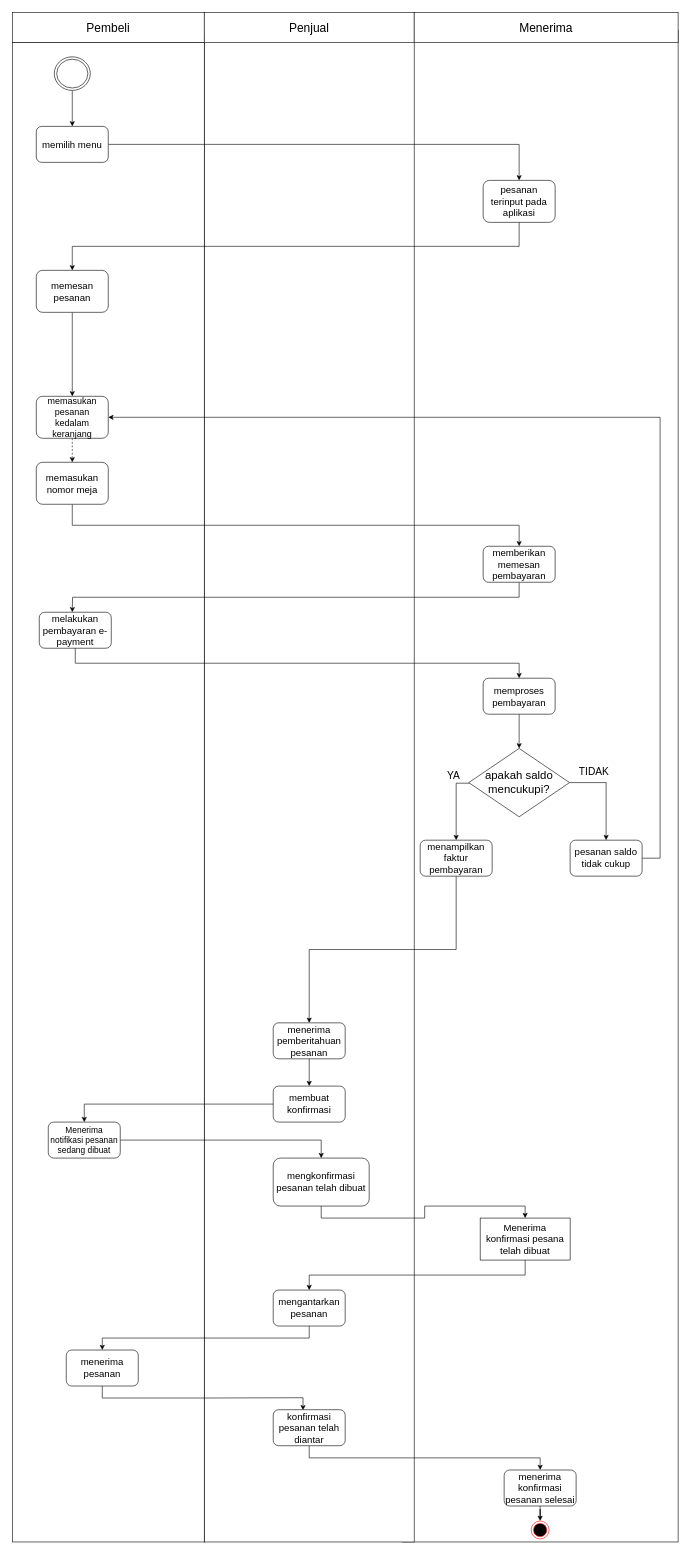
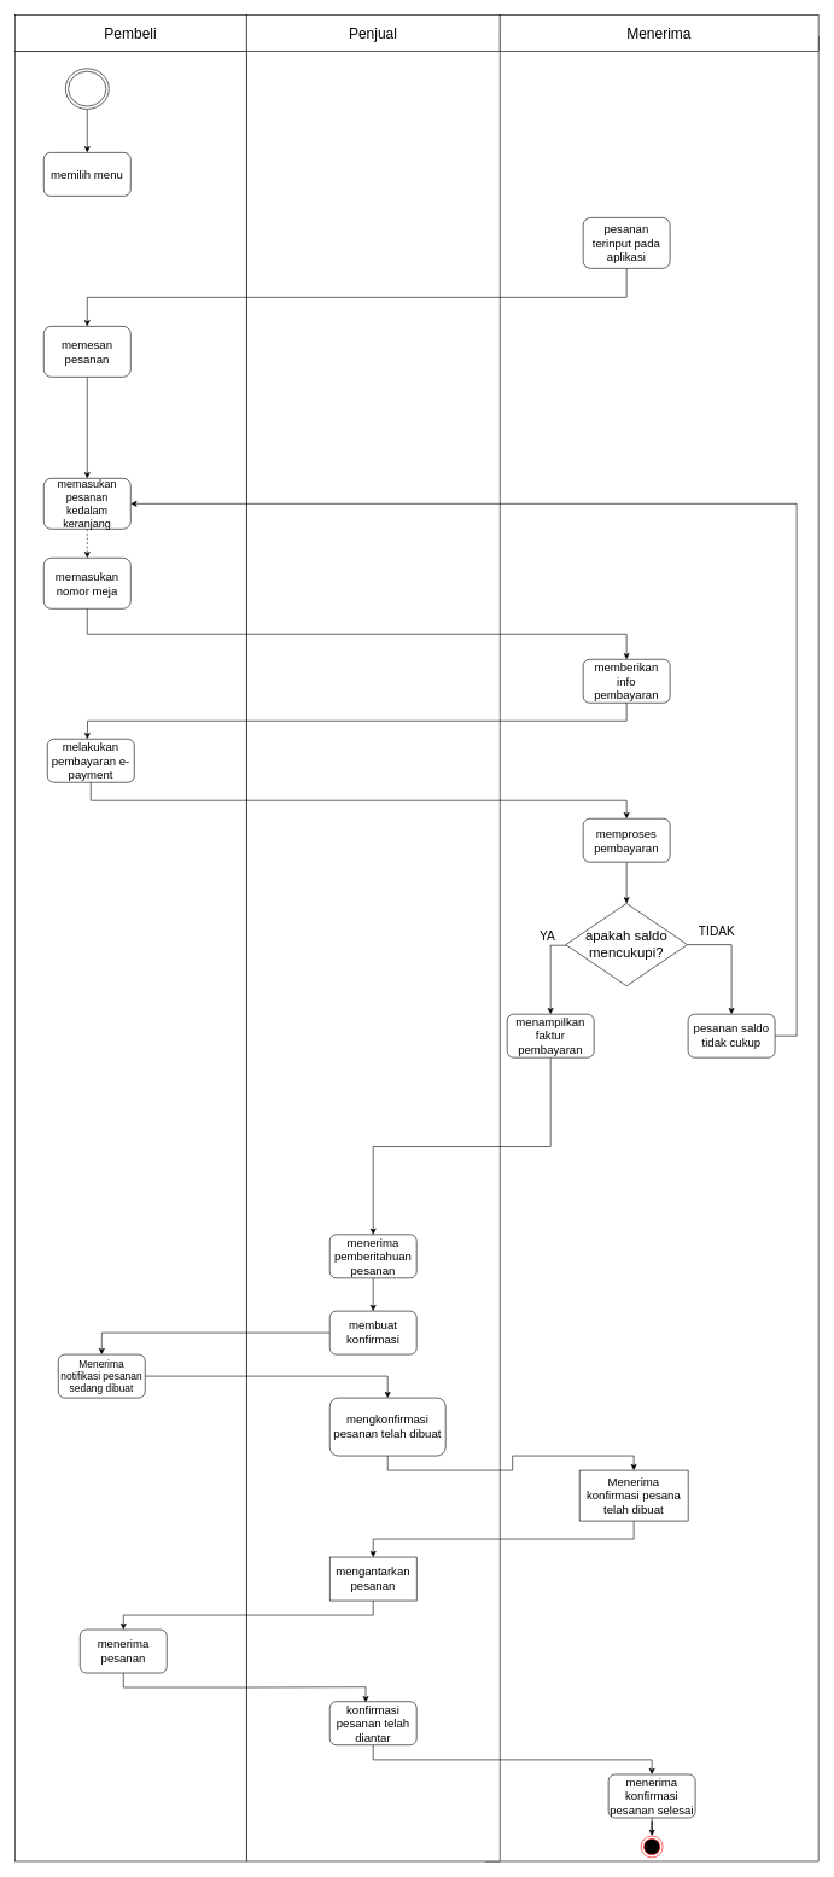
- <mxCell id="12" style="edgeStyle=orthogonalEdgeStyle;rounded=0;orthogonalLoop=1;jettySize=auto;html=1;entryX=0.5;entryY=0;entryDx=0;entryDy=0;" parent="1" source="13" target="51" edge="1"><mxGeometry relative="1" as="geometry" /></mxCell>
- <mxCell id="16" value="&lt;span style=&quot;font-size: 16px ; white-space: normal&quot;&gt;memberikan memesan pembayaran&lt;/span&gt;" style="rounded=1;whiteSpace=wrap;html=1;gradientColor=none;" parent="1" vertex="1"><mxGeometry x="805" y="910" width="120" height="60" as="geometry" /></mxCell>
+ <mxCell id="16" value="&lt;span style=&quot;font-size: 16px ; white-space: normal&quot;&gt;memberikan info pembayaran&lt;/span&gt;" style="rounded=1;whiteSpace=wrap;html=1;gradientColor=none;" parent="1" vertex="1"><mxGeometry x="805" y="910" width="120" height="60" as="geometry" /></mxCell>
- <mxCell id="23" value="&lt;span style=&quot;font-size: 16px ; white-space: normal&quot;&gt;mengantarkan pesanan&lt;/span&gt;" style="rounded=1;whiteSpace=wrap;html=1;gradientColor=none;" parent="1" vertex="1"><mxGeometry x="455" y="2150" width="120" height="60" as="geometry" /></mxCell>
+ <mxCell id="23" value="&lt;span style=&quot;font-size: 16px ; white-space: normal&quot;&gt;mengantarkan pesanan&lt;/span&gt;" style="whiteSpace=wrap;html=1;gradientColor=none;rounded=0;" parent="1" vertex="1"><mxGeometry x="455" y="2150" width="120" height="60" as="geometry" /></mxCell>
